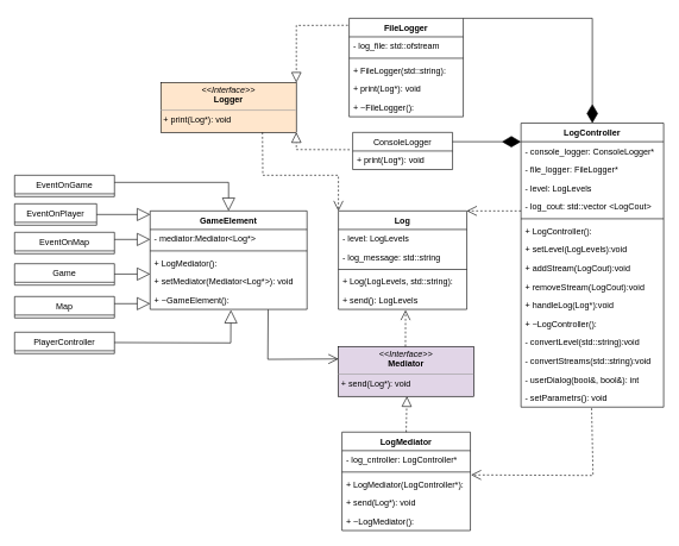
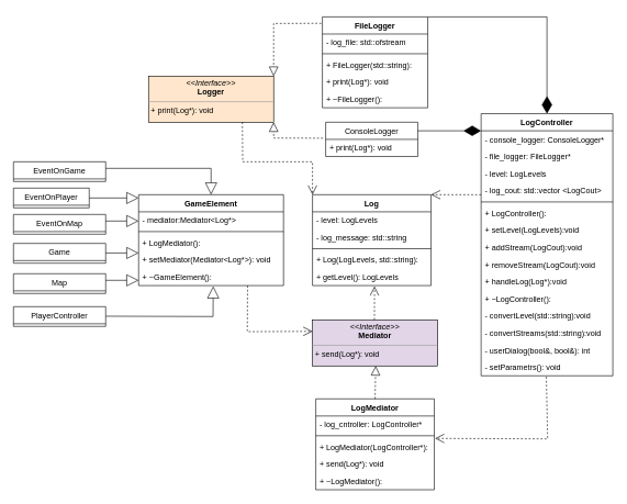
- <mxCell id="7" value="+ send(): LogLevels" style="text;strokeColor=none;fillColor=none;align=left;verticalAlign=top;spacingLeft=4;spacingRight=4;overflow=hidden;rotatable=0;points=[[0,0.5],[1,0.5]];portConstraint=eastwest;" parent="2" vertex="1"><mxGeometry y="112" width="180" height="26" as="geometry" /></mxCell>
+ <mxCell id="7" value="+ getLevel(): LogLevels" style="text;strokeColor=none;fillColor=none;align=left;verticalAlign=top;spacingLeft=4;spacingRight=4;overflow=hidden;rotatable=0;points=[[0,0.5],[1,0.5]];portConstraint=eastwest;" parent="2" vertex="1"><mxGeometry y="112" width="180" height="26" as="geometry" /></mxCell>
- <mxCell id="63" value="Use" style="endArrow=open;endSize=12;dashed=0;html=1;rounded=0;fontColor=none;exitX=0.752;exitY=1.008;exitDx=0;exitDy=0;exitPerimeter=0;entryX=0;entryY=0.25;entryDx=0;entryDy=0;noLabel=1;" parent="1" source="25" target="17" edge="1"><mxGeometry width="160" relative="1" as="geometry"><mxPoint x="370" y="410" as="sourcePoint" /><mxPoint x="530" y="410" as="targetPoint" /><Array as="points"><mxPoint x="375" y="498" /></Array></mxGeometry></mxCell>
+ <mxCell id="63" value="Use" style="endArrow=open;endSize=12;dashed=1;html=1;rounded=0;fontColor=none;exitX=0.752;exitY=1.008;exitDx=0;exitDy=0;exitPerimeter=0;entryX=0;entryY=0.25;entryDx=0;entryDy=0;noLabel=1;" parent="1" source="25" target="17" edge="1"><mxGeometry width="160" relative="1" as="geometry"><mxPoint x="370" y="410" as="sourcePoint" /><mxPoint x="530" y="410" as="targetPoint" /><Array as="points"><mxPoint x="375" y="498" /></Array></mxGeometry></mxCell>
